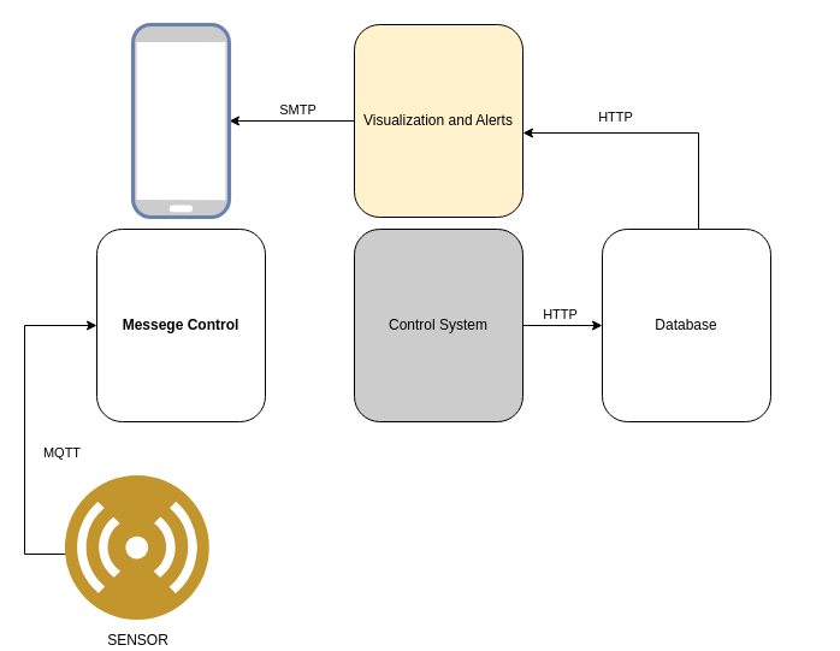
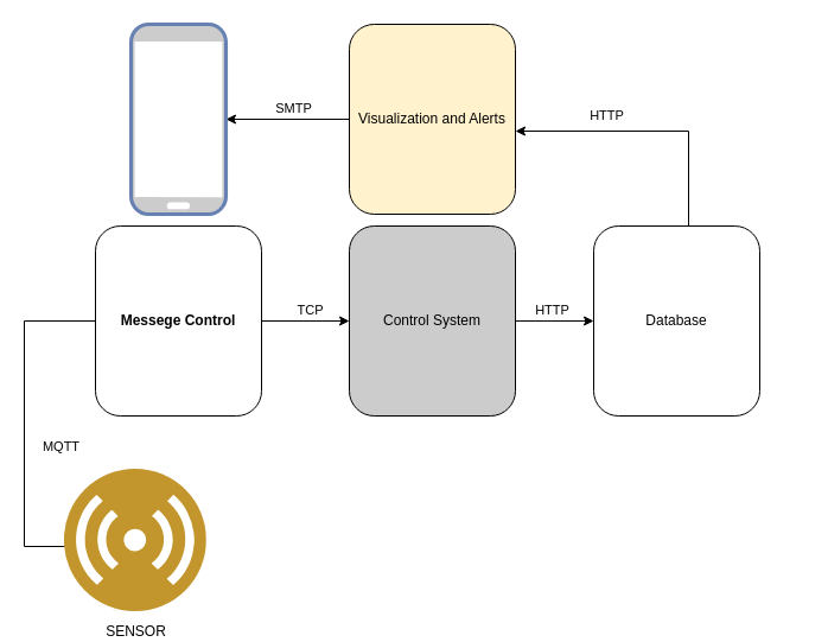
- <mxCell id="2" value="" style="edgeStyle=orthogonalEdgeStyle;rounded=0;orthogonalLoop=1;jettySize=auto;html=1;" edge="1" parent="1" source="25" target="6"><mxGeometry relative="1" as="geometry"><mxPoint x="274" y="510" as="sourcePoint" /><Array as="points"><mxPoint x="20" y="460" /><mxPoint x="20" y="270" /></Array></mxGeometry></mxCell>
+ <mxCell id="2" value="" style="edgeStyle=orthogonalEdgeStyle;rounded=0;orthogonalLoop=1;jettySize=auto;html=1;endArrow=none;" edge="1" parent="1" source="25" target="6"><mxGeometry relative="1" as="geometry"><mxPoint x="274" y="510" as="sourcePoint" /><Array as="points"><mxPoint x="20" y="460" /><mxPoint x="20" y="270" /></Array></mxGeometry></mxCell>
+ <mxCell id="4" value="" style="edgeStyle=orthogonalEdgeStyle;rounded=0;orthogonalLoop=1;jettySize=auto;html=1;" edge="1" parent="1" source="6" target="9"><mxGeometry relative="1" as="geometry" /></mxCell>
+ <mxCell id="5" value="TCP" style="edgeLabel;html=1;align=center;verticalAlign=middle;resizable=0;points=[];" vertex="1" connectable="0" parent="4"><mxGeometry x="-0.185" y="-2" relative="1" as="geometry"><mxPoint x="10" y="-12" as="offset" /></mxGeometry></mxCell>
